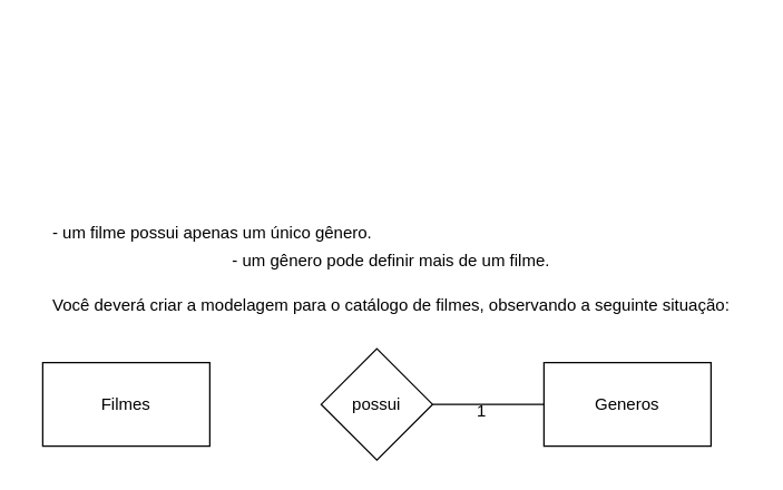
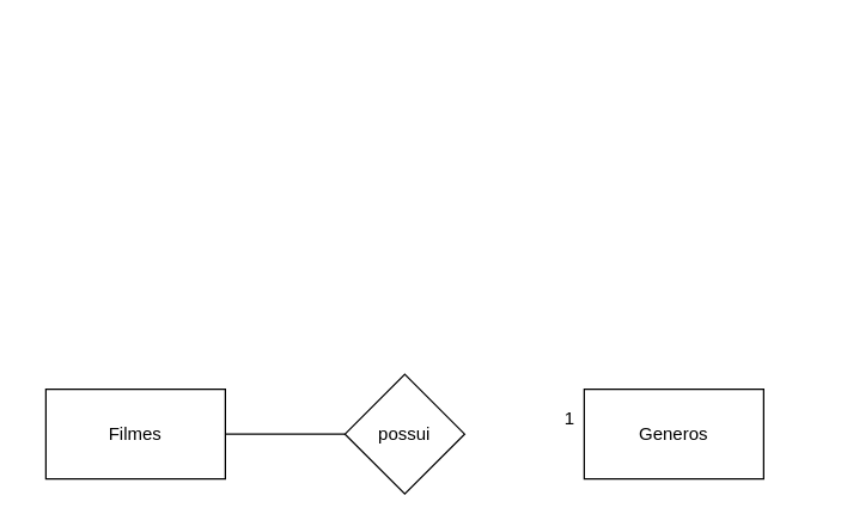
- <mxCell id="7" value="&lt;br/&gt;      &lt;table class=&quot;highlight tab-size js-file-line-container&quot;&gt;&lt;tbody&gt;&lt;tr&gt;&lt;td id=&quot;LC2&quot; class=&quot;blob-code blob-code-inner js-file-line&quot;&gt;&lt;br/&gt;&lt;br&gt;&lt;/td&gt;&lt;br/&gt;      &lt;/tr&gt;&lt;br/&gt;      &lt;tr&gt;&lt;br/&gt;        &lt;/tr&gt;&lt;/tbody&gt;&lt;/table&gt;&lt;table class=&quot;highlight tab-size js-file-line-container&quot;&gt;&lt;tbody&gt;&lt;tr&gt;&lt;td id=&quot;LC3&quot; class=&quot;blob-code blob-code-inner js-file-line&quot;&gt;- um filme possui apenas um único gênero.&lt;/td&gt;&lt;br/&gt;      &lt;/tr&gt;&lt;br/&gt;      &lt;tr&gt;&lt;br/&gt;        &lt;/tr&gt;&lt;/tbody&gt;&lt;/table&gt;- um gênero pode definir mais de um filme.&lt;table class=&quot;highlight tab-size js-file-line-container&quot;&gt;&lt;tbody&gt;&lt;tr&gt;&lt;td id=&quot;LC1&quot; class=&quot;blob-code blob-code-inner js-file-line&quot;&gt;Você deverá criar a modelagem para o catálogo de filmes, observando a seguinte situação:&lt;/td&gt;&lt;br/&gt;      &lt;/tr&gt;&lt;tr&gt;&lt;br/&gt;        &lt;/tr&gt;&lt;/tbody&gt;&lt;/table&gt;" style="text;html=1;align=center;verticalAlign=middle;resizable=0;points=[];autosize=1;" vertex="1" parent="1"><mxGeometry x="20" y="20" width="520" height="210" as="geometry" /></mxCell>
- <mxCell id="4" style="edgeStyle=orthogonalEdgeStyle;rounded=0;orthogonalLoop=1;jettySize=auto;html=1;endArrow=none;endFill=0;" edge="1" parent="1" source="5" target="3"><mxGeometry relative="1" as="geometry" /></mxCell>
+ <mxCell id="4" style="edgeStyle=orthogonalEdgeStyle;rounded=0;orthogonalLoop=1;jettySize=auto;html=1;endArrow=none;endFill=0;" edge="1" parent="1" source="5" target="2"><mxGeometry relative="1" as="geometry" /></mxCell>
- <mxCell id="6" value="&lt;div&gt;1&lt;/div&gt;" style="text;html=1;align=center;verticalAlign=middle;resizable=0;points=[];autosize=1;" vertex="1" parent="1"><mxGeometry x="335" y="285" width="20" height="20" as="geometry" /></mxCell>
+ <mxCell id="6" value="&lt;div&gt;1&lt;/div&gt;" style="text;html=1;align=center;verticalAlign=middle;resizable=0;points=[];autosize=1;" vertex="1" parent="1"><mxGeometry x="370" y="270" width="20" height="20" as="geometry" /></mxCell>
